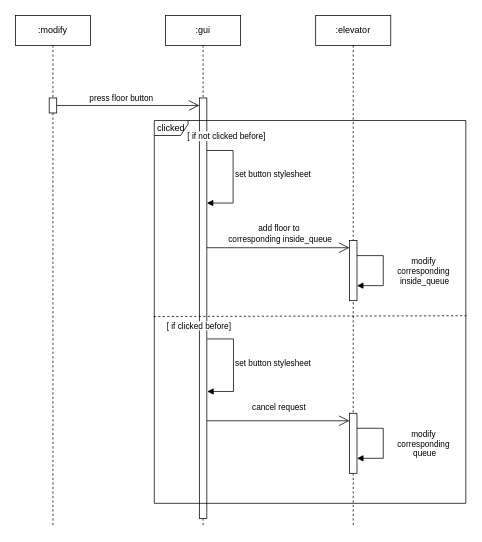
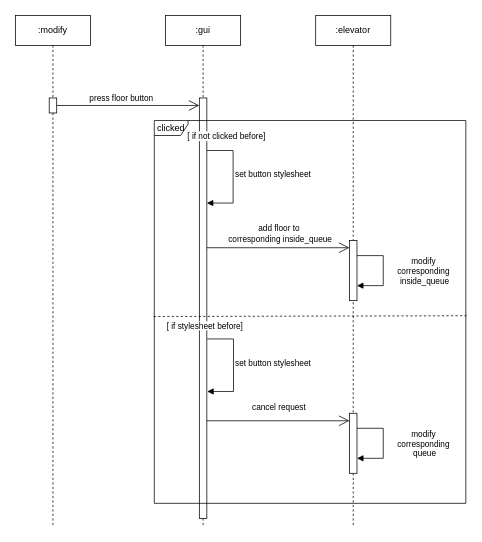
- <mxCell id="19" value="&lt;span style=&quot;color: rgb(0, 0, 0); font-family: Helvetica; font-size: 11px; font-style: normal; font-variant-ligatures: normal; font-variant-caps: normal; font-weight: 400; letter-spacing: normal; orphans: 2; text-align: center; text-indent: 0px; text-transform: none; widows: 2; word-spacing: 0px; -webkit-text-stroke-width: 0px; white-space: nowrap; background-color: rgb(255, 255, 255); text-decoration-thickness: initial; text-decoration-style: initial; text-decoration-color: initial; display: inline !important; float: none;&quot;&gt;[ if clicked before]&lt;/span&gt;" style="text;whiteSpace=wrap;html=1;" vertex="1" parent="1"><mxGeometry x="220" y="420" width="140" height="40" as="geometry" /></mxCell>
+ <mxCell id="19" value="&lt;span style=&quot;color: rgb(0, 0, 0); font-family: Helvetica; font-size: 11px; font-style: normal; font-variant-ligatures: normal; font-variant-caps: normal; font-weight: 400; letter-spacing: normal; orphans: 2; text-align: center; text-indent: 0px; text-transform: none; widows: 2; word-spacing: 0px; -webkit-text-stroke-width: 0px; white-space: nowrap; background-color: rgb(255, 255, 255); text-decoration-thickness: initial; text-decoration-style: initial; text-decoration-color: initial; display: inline !important; float: none;&quot;&gt;[ if stylesheet before]&lt;/span&gt;" style="text;whiteSpace=wrap;html=1;" vertex="1" parent="1"><mxGeometry x="220" y="420" width="140" height="40" as="geometry" /></mxCell>
